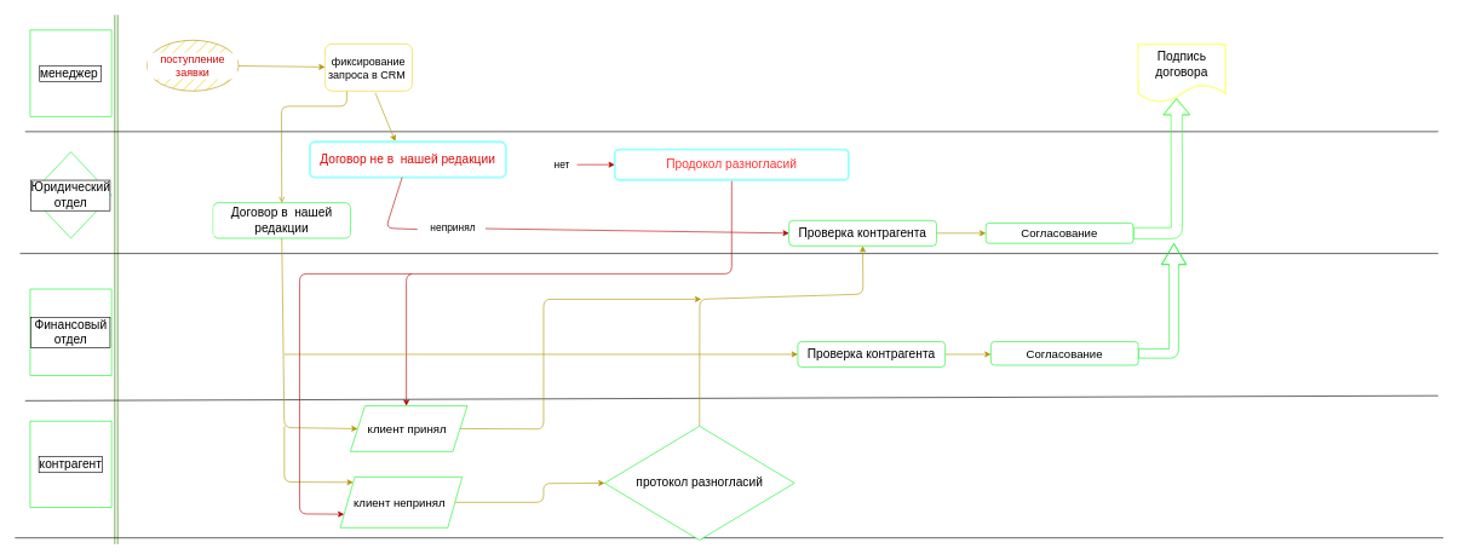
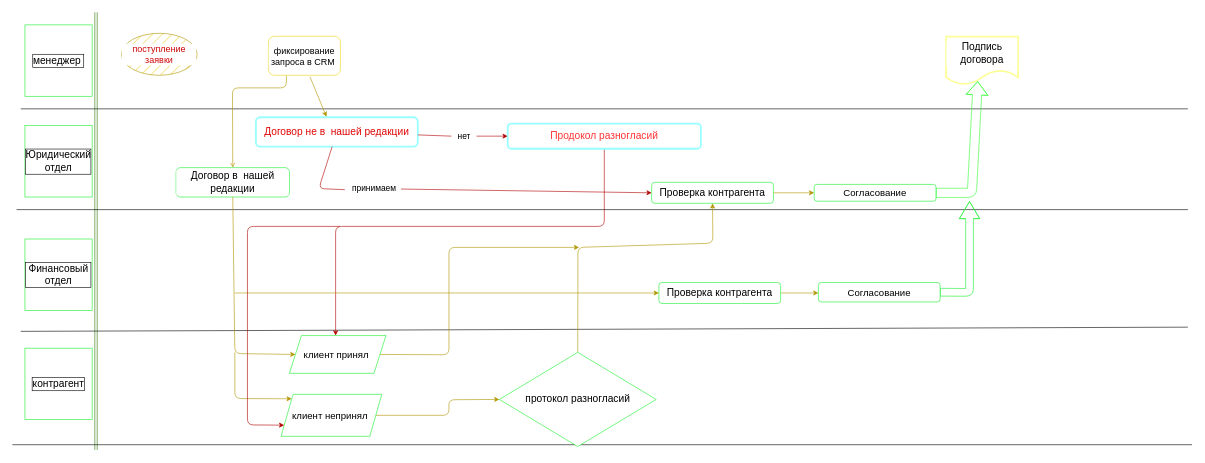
- <mxCell id="11" style="edgeStyle=none;html=1;fillColor=#e3c800;strokeColor=#B09500;" edge="1" parent="1" source="12" target="15"><mxGeometry relative="1" as="geometry"><mxPoint x="419" y="90" as="targetPoint" /></mxGeometry></mxCell>
- <mxCell id="42" value="&lt;font style=&quot;font-size: 17px;&quot;&gt;Подпись договора&lt;/font&gt;" style="shape=document;whiteSpace=wrap;html=1;boundedLbl=1;labelBackgroundColor=default;labelBorderColor=none;strokeColor=#fdff99;strokeWidth=3;fillColor=none;" vertex="1" parent="1"><mxGeometry x="1567" y="60.5" width="120" height="80" as="geometry" /></mxCell>
+ <mxCell id="42" value="&lt;font style=&quot;font-size: 17px;&quot;&gt;Подпись договора&lt;/font&gt;" style="shape=document;whiteSpace=wrap;html=1;boundedLbl=1;labelBackgroundColor=default;labelBorderColor=none;strokeColor=#fdff99;strokeWidth=3;fillColor=none;" vertex="1" parent="1"><mxGeometry x="1577" y="60.5" width="120" height="80" as="geometry" /></mxCell>
+ <mxCell id="40" value="" style="edgeStyle=none;html=1;entryX=0;entryY=0.5;entryDx=0;entryDy=0;endArrow=none;fillColor=#e51400;strokeColor=#B20000;" edge="1" parent="1" source="35" target="41"><mxGeometry relative="1" as="geometry"><mxPoint x="650" y="236.753" as="sourcePoint" /><mxPoint x="895" y="261.5" as="targetPoint" /></mxGeometry></mxCell>
- <mxCell id="8" value="&lt;font style=&quot;font-size: 17px;&quot;&gt;Юридический отдел&lt;/font&gt;" style="rhombus;whiteSpace=wrap;html=1;strokeColor=#18F02E;direction=north;flipV=0;flipH=1;container=0;labelBackgroundColor=default;labelBorderColor=default;" vertex="1" parent="1"><mxGeometry x="41" y="209" width="112" height="119" as="geometry" /></mxCell>
+ <mxCell id="8" value="&lt;font style=&quot;font-size: 17px;&quot;&gt;Юридический отдел&lt;/font&gt;" style="rounded=0;whiteSpace=wrap;html=1;strokeColor=#18F02E;direction=north;flipV=0;flipH=1;container=0;labelBackgroundColor=default;labelBorderColor=default;" vertex="1" parent="1"><mxGeometry x="41" y="209" width="112" height="119" as="geometry" /></mxCell>
- <mxCell id="39" value="&lt;font style=&quot;font-size: 14px;&quot;&gt;непринял&lt;/font&gt;" style="text;html=1;align=center;verticalAlign=middle;resizable=0;points=[];autosize=1;strokeColor=none;fillColor=none;" vertex="1" parent="1"><mxGeometry x="577" y="296.5" width="91" height="35" as="geometry" /></mxCell>
+ <mxCell id="39" value="&lt;font style=&quot;font-size: 14px;&quot;&gt;принимаем&lt;/font&gt;" style="text;html=1;align=center;verticalAlign=middle;resizable=0;points=[];autosize=1;strokeColor=none;fillColor=none;" vertex="1" parent="1"><mxGeometry x="577" y="296.5" width="91" height="35" as="geometry" /></mxCell>
